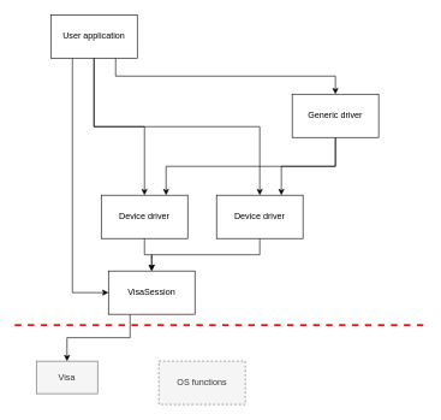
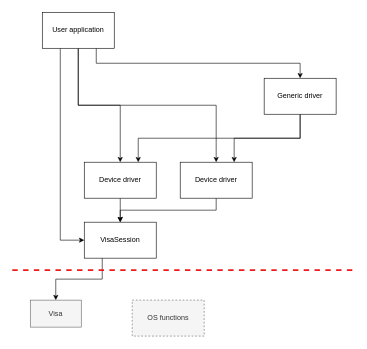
- <mxCell id="17" value="Generic driver" style="rounded=0;whiteSpace=wrap;html=1;" parent="1" vertex="1"><mxGeometry x="405" y="130" width="120" height="60" as="geometry" /></mxCell>
+ <mxCell id="17" value="Generic driver" style="rounded=0;whiteSpace=wrap;html=1;" parent="1" vertex="1"><mxGeometry x="440" y="130" width="120" height="60" as="geometry" /></mxCell>
- <mxCell id="3" value="VisaSession" style="rounded=0;whiteSpace=wrap;html=1;" parent="1" vertex="1"><mxGeometry x="150" y="375" width="120" height="60" as="geometry" /></mxCell>
+ <mxCell id="3" value="VisaSession" style="rounded=0;whiteSpace=wrap;html=1;" parent="1" vertex="1"><mxGeometry x="140" y="370" width="120" height="60" as="geometry" /></mxCell>
